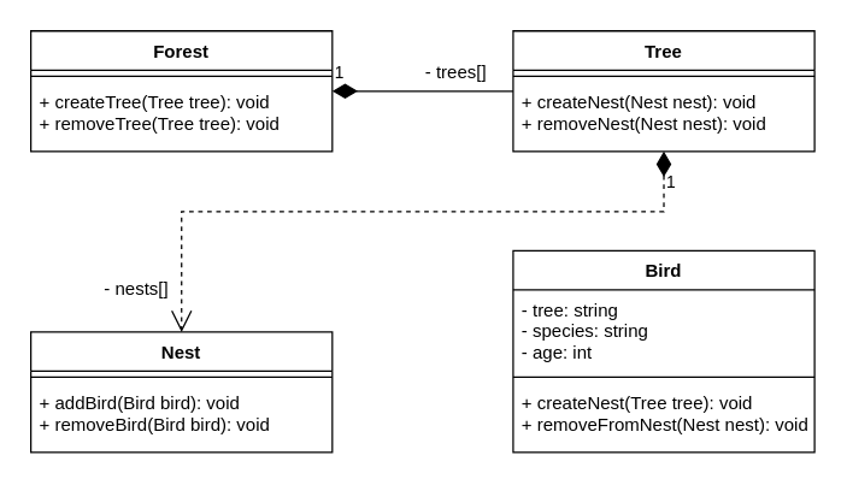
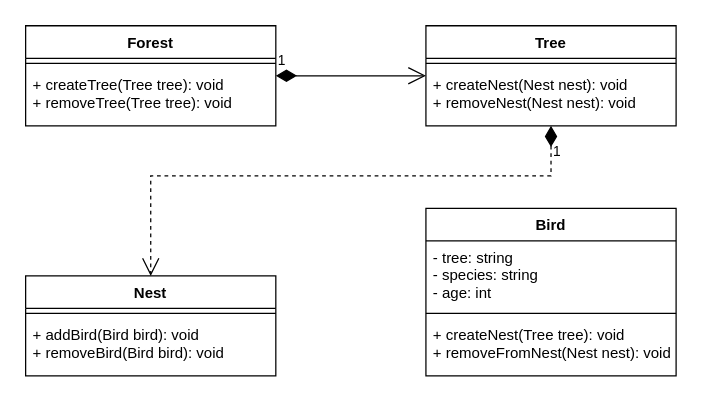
- <mxCell id="16" value="- trees[]" style="text;strokeColor=none;fillColor=none;align=left;verticalAlign=top;spacingLeft=4;spacingRight=4;overflow=hidden;rotatable=0;points=[[0,0.5],[1,0.5]];portConstraint=eastwest;" vertex="1" parent="1"><mxGeometry x="276" y="34" width="60" height="26" as="geometry" /></mxCell>
- <mxCell id="15" value="1" style="endArrow=none;html=1;endSize=12;startArrow=diamondThin;startSize=14;startFill=1;edgeStyle=orthogonalEdgeStyle;align=left;verticalAlign=bottom;rounded=0;" edge="1" parent="1" source="2" target="5"><mxGeometry x="-1" y="3" relative="1" as="geometry"><mxPoint x="180" y="180" as="sourcePoint" /><mxPoint x="340" y="180" as="targetPoint" /></mxGeometry></mxCell>
+ <mxCell id="15" value="1" style="endArrow=open;html=1;endSize=12;startArrow=diamondThin;startSize=14;startFill=1;edgeStyle=orthogonalEdgeStyle;align=left;verticalAlign=bottom;rounded=0;" edge="1" parent="1" source="2" target="5"><mxGeometry x="-1" y="3" relative="1" as="geometry"><mxPoint x="180" y="180" as="sourcePoint" /><mxPoint x="340" y="180" as="targetPoint" /></mxGeometry></mxCell>
- <mxCell id="18" value="- nests[]" style="text;strokeColor=none;fillColor=none;align=left;verticalAlign=top;spacingLeft=4;spacingRight=4;overflow=hidden;rotatable=0;points=[[0,0.5],[1,0.5]];portConstraint=eastwest;" vertex="1" parent="1"><mxGeometry x="63" y="178" width="60" height="26" as="geometry" /></mxCell>
